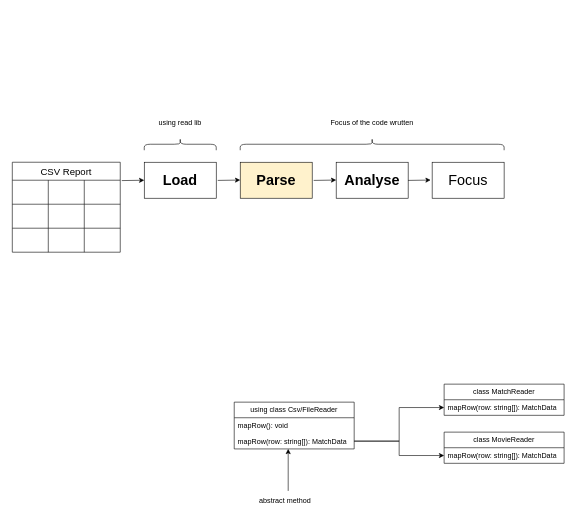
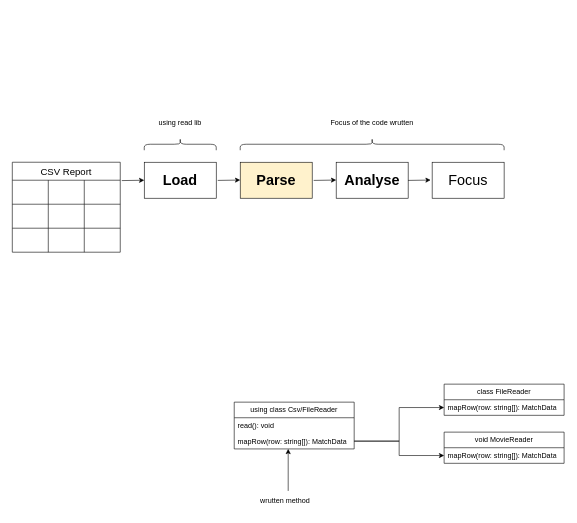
- <mxCell id="30" value="class MatchReader" style="swimlane;fontStyle=0;childLayout=stackLayout;horizontal=1;startSize=26;fillColor=none;horizontalStack=0;resizeParent=1;resizeParentMax=0;resizeLast=0;collapsible=1;marginBottom=0;whiteSpace=wrap;html=1;" vertex="1" parent="1"><mxGeometry x="740" y="640" width="200" height="52" as="geometry" /></mxCell>
+ <mxCell id="30" value="class FileReader" style="swimlane;fontStyle=0;childLayout=stackLayout;horizontal=1;startSize=26;fillColor=none;horizontalStack=0;resizeParent=1;resizeParentMax=0;resizeLast=0;collapsible=1;marginBottom=0;whiteSpace=wrap;html=1;" vertex="1" parent="1"><mxGeometry x="740" y="640" width="200" height="52" as="geometry" /></mxCell>
- <mxCell id="28" value="mapRow(): void" style="text;strokeColor=none;fillColor=none;align=left;verticalAlign=top;spacingLeft=4;spacingRight=4;overflow=hidden;rotatable=0;points=[[0,0.5],[1,0.5]];portConstraint=eastwest;whiteSpace=wrap;html=1;" vertex="1" parent="27"><mxGeometry y="26" width="200" height="26" as="geometry" /></mxCell>
+ <mxCell id="28" value="read(): void" style="text;strokeColor=none;fillColor=none;align=left;verticalAlign=top;spacingLeft=4;spacingRight=4;overflow=hidden;rotatable=0;points=[[0,0.5],[1,0.5]];portConstraint=eastwest;whiteSpace=wrap;html=1;" vertex="1" parent="27"><mxGeometry y="26" width="200" height="26" as="geometry" /></mxCell>
- <mxCell id="32" value="class MovieReader" style="swimlane;fontStyle=0;childLayout=stackLayout;horizontal=1;startSize=26;fillColor=none;horizontalStack=0;resizeParent=1;resizeParentMax=0;resizeLast=0;collapsible=1;marginBottom=0;whiteSpace=wrap;html=1;" vertex="1" parent="1"><mxGeometry x="740" y="720" width="200" height="52" as="geometry" /></mxCell>
+ <mxCell id="32" value="void MovieReader" style="swimlane;fontStyle=0;childLayout=stackLayout;horizontal=1;startSize=26;fillColor=none;horizontalStack=0;resizeParent=1;resizeParentMax=0;resizeLast=0;collapsible=1;marginBottom=0;whiteSpace=wrap;html=1;" vertex="1" parent="1"><mxGeometry x="740" y="720" width="200" height="52" as="geometry" /></mxCell>
- <mxCell id="37" value="abstract method" style="text;strokeColor=none;align=center;fillColor=none;html=1;verticalAlign=middle;whiteSpace=wrap;rounded=0;" vertex="1" parent="1"><mxGeometry x="430" y="820" width="90" height="30" as="geometry" /></mxCell>
+ <mxCell id="37" value="wrutten method" style="text;strokeColor=none;align=center;fillColor=none;html=1;verticalAlign=middle;whiteSpace=wrap;rounded=0;" vertex="1" parent="1"><mxGeometry x="430" y="820" width="90" height="30" as="geometry" /></mxCell>
